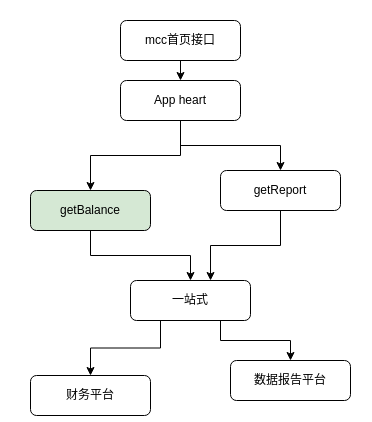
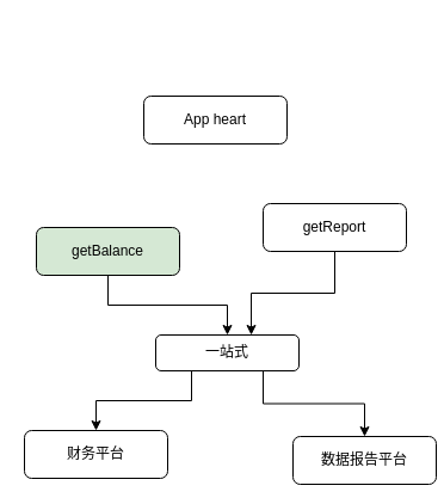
- <mxCell id="3" value="mcc首页接口" style="rounded=1;whiteSpace=wrap;html=1;" vertex="1" parent="1"><mxGeometry x="120" y="20" width="120" height="40" as="geometry" /></mxCell>
- <mxCell id="2" style="edgeStyle=orthogonalEdgeStyle;rounded=0;orthogonalLoop=1;jettySize=auto;html=1;exitX=0.5;exitY=1;exitDx=0;exitDy=0;entryX=0.5;entryY=0;entryDx=0;entryDy=0;" edge="1" parent="1" source="3" target="10"><mxGeometry relative="1" as="geometry" /></mxCell>
- <mxCell id="9" style="edgeStyle=orthogonalEdgeStyle;rounded=0;orthogonalLoop=1;jettySize=auto;html=1;exitX=0.5;exitY=1;exitDx=0;exitDy=0;entryX=0.5;entryY=0;entryDx=0;entryDy=0;" edge="1" parent="1" source="10" target="7"><mxGeometry relative="1" as="geometry" /></mxCell>
- <mxCell id="8" style="edgeStyle=orthogonalEdgeStyle;rounded=0;orthogonalLoop=1;jettySize=auto;html=1;exitX=0.5;exitY=1;exitDx=0;exitDy=0;" edge="1" parent="1" source="10" target="5"><mxGeometry relative="1" as="geometry" /></mxCell>
- <mxCell id="13" value="一站式" style="rounded=1;whiteSpace=wrap;html=1;" vertex="1" parent="1"><mxGeometry x="130" y="280" width="120" height="40" as="geometry" /></mxCell>
+ <mxCell id="13" value="一站式" style="rounded=1;whiteSpace=wrap;html=1;" vertex="1" parent="1"><mxGeometry x="130" y="280" width="120" height="30" as="geometry" /></mxCell>
- <mxCell id="14" value="数据报告平台" style="rounded=1;whiteSpace=wrap;html=1;" vertex="1" parent="1"><mxGeometry x="230" y="360" width="120" height="40" as="geometry" /></mxCell>
+ <mxCell id="14" value="数据报告平台" style="rounded=1;whiteSpace=wrap;html=1;" vertex="1" parent="1"><mxGeometry x="245" y="365" width="120" height="40" as="geometry" /></mxCell>
- <mxCell id="15" value="财务平台" style="rounded=1;whiteSpace=wrap;html=1;" vertex="1" parent="1"><mxGeometry x="30" y="375" width="120" height="40" as="geometry" /></mxCell>
+ <mxCell id="15" value="财务平台" style="rounded=1;whiteSpace=wrap;html=1;" vertex="1" parent="1"><mxGeometry x="20" y="360" width="120" height="40" as="geometry" /></mxCell>
